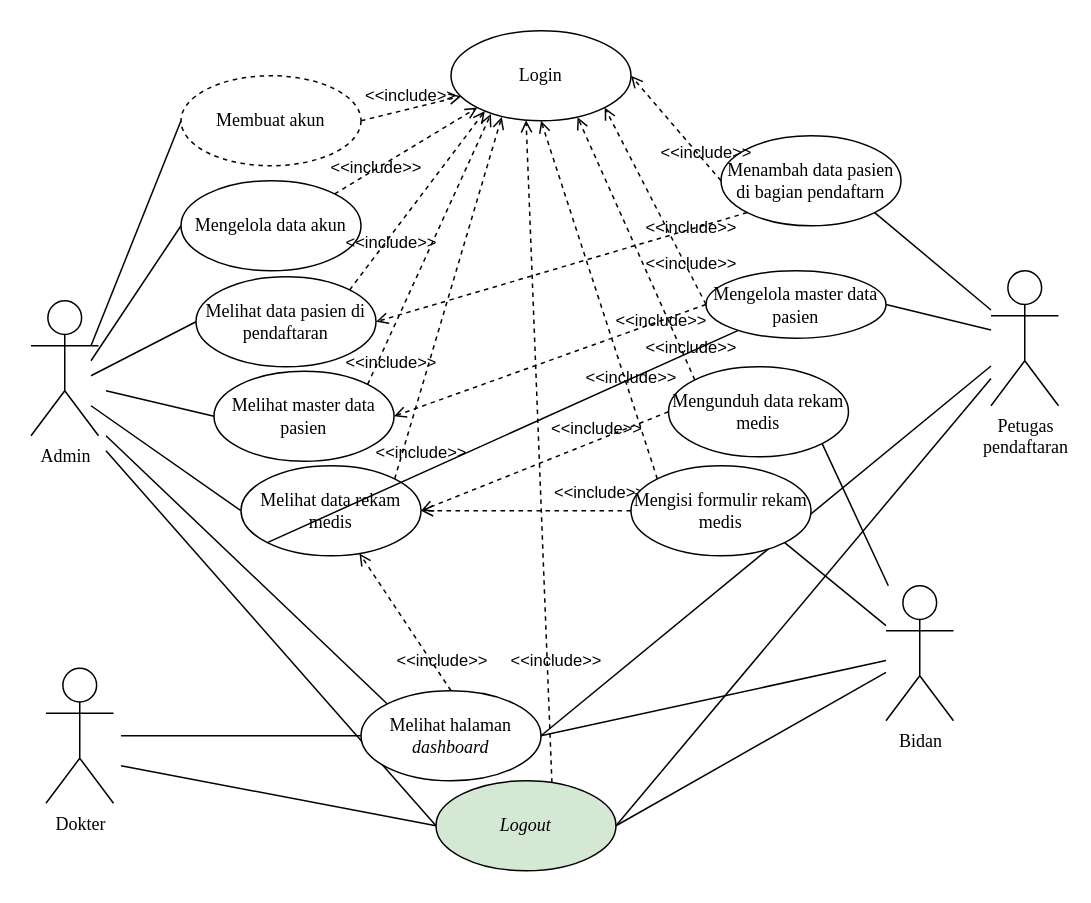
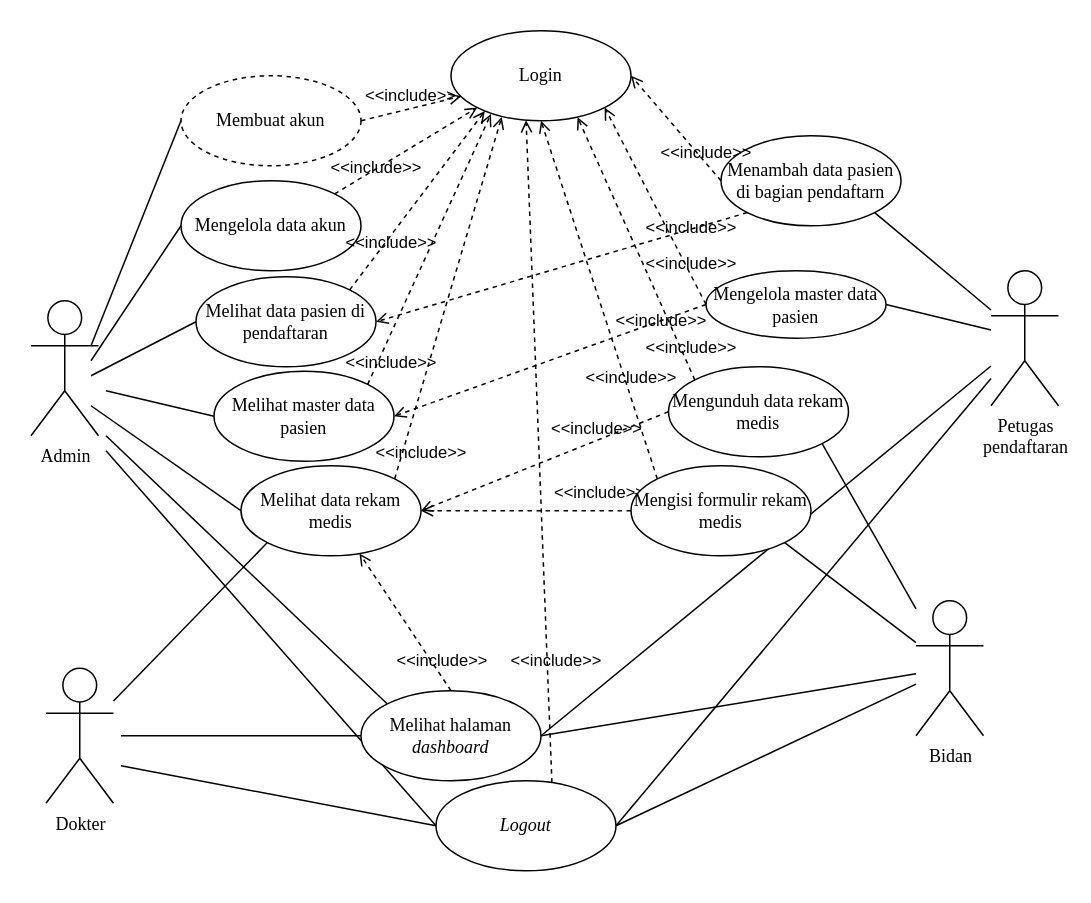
- <mxCell id="23" value="" style="endArrow=none;html=1;exitX=0;exitY=1;exitDx=0;exitDy=0;" parent="1" source="18" target="6" edge="1"><mxGeometry width="50" height="50" relative="1" as="geometry"><mxPoint x="172.735" y="435.218" as="sourcePoint" /><mxPoint x="300" y="544.788" as="targetPoint" /></mxGeometry></mxCell>
+ <mxCell id="23" value="" style="endArrow=none;html=1;exitX=0;exitY=1;exitDx=0;exitDy=0;" parent="1" source="18" target="10" edge="1"><mxGeometry width="50" height="50" relative="1" as="geometry"><mxPoint x="172.735" y="435.218" as="sourcePoint" /><mxPoint x="300" y="544.788" as="targetPoint" /></mxGeometry></mxCell>
- <mxCell id="8" value="Bidan" style="shape=umlActor;verticalLabelPosition=bottom;verticalAlign=top;html=1;outlineConnect=0;fontFamily=Times New Roman;" parent="1" vertex="1"><mxGeometry x="590" y="390" width="45" height="90" as="geometry" /></mxCell>
+ <mxCell id="8" value="Bidan" style="shape=umlActor;verticalLabelPosition=bottom;verticalAlign=top;html=1;outlineConnect=0;fontFamily=Times New Roman;" parent="1" vertex="1"><mxGeometry x="610" y="400" width="45" height="90" as="geometry" /></mxCell>
- <mxCell id="33" value="&lt;font face=&quot;Times New Roman&quot;&gt;&lt;i&gt;Logout&lt;/i&gt;&lt;/font&gt;" style="ellipse;whiteSpace=wrap;html=1;fillColor=#d5e8d4;" parent="1" vertex="1"><mxGeometry x="290" y="520" width="120" height="60" as="geometry" /></mxCell>
+ <mxCell id="33" value="&lt;font face=&quot;Times New Roman&quot;&gt;&lt;i&gt;Logout&lt;/i&gt;&lt;/font&gt;" style="ellipse;whiteSpace=wrap;html=1;" parent="1" vertex="1"><mxGeometry x="290" y="520" width="120" height="60" as="geometry" /></mxCell>
